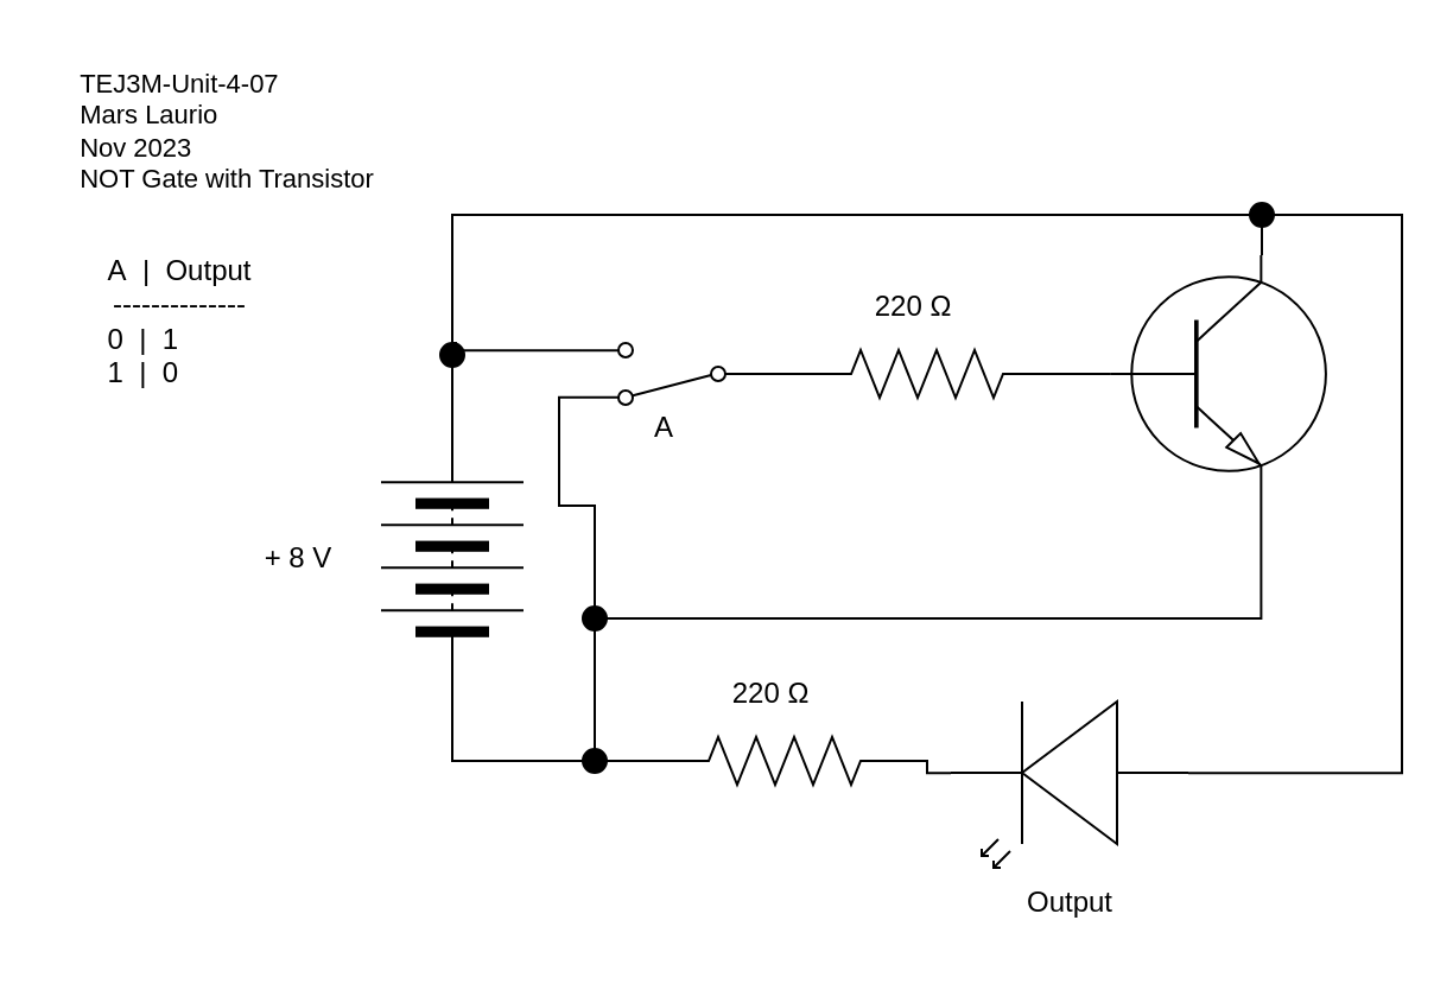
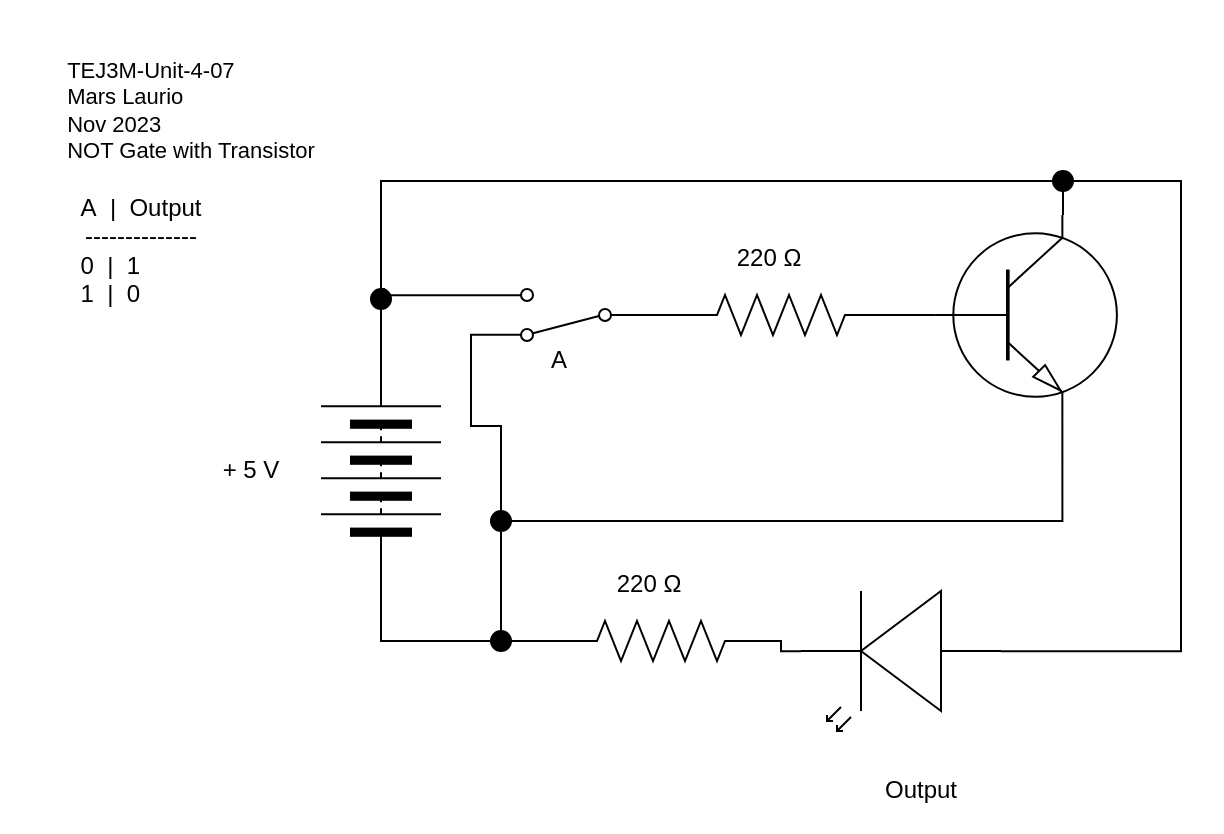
- <mxCell id="5" value="A&amp;nbsp; |&amp;nbsp; Output&lt;br&gt;--------------&lt;br&gt;&lt;div style=&quot;text-align: left;&quot;&gt;&lt;span style=&quot;background-color: initial;&quot;&gt;0&amp;nbsp; |&amp;nbsp; 1&lt;/span&gt;&lt;/div&gt;&lt;div style=&quot;text-align: left;&quot;&gt;&lt;span style=&quot;background-color: initial;&quot;&gt;1&amp;nbsp; |&amp;nbsp; 0&lt;/span&gt;&lt;/div&gt;" style="text;html=1;align=center;verticalAlign=middle;resizable=0;points=[];autosize=1;strokeColor=none;fillColor=none;" parent="1" vertex="1"><mxGeometry x="35" y="100" width="80" height="70" as="geometry" /></mxCell>
+ <mxCell id="5" value="A&amp;nbsp; |&amp;nbsp; Output&lt;br&gt;--------------&lt;br&gt;&lt;div style=&quot;text-align: left;&quot;&gt;&lt;span style=&quot;background-color: initial;&quot;&gt;0&amp;nbsp; |&amp;nbsp; 1&lt;/span&gt;&lt;/div&gt;&lt;div style=&quot;text-align: left;&quot;&gt;&lt;span style=&quot;background-color: initial;&quot;&gt;1&amp;nbsp; |&amp;nbsp; 0&lt;/span&gt;&lt;/div&gt;" style="text;html=1;align=center;verticalAlign=middle;resizable=0;points=[];autosize=1;strokeColor=none;fillColor=none;" parent="1" vertex="1"><mxGeometry x="30" y="90" width="80" height="70" as="geometry" /></mxCell>
- <mxCell id="2" value="+ 8 V" style="text;html=1;align=center;verticalAlign=middle;resizable=0;points=[];autosize=1;strokeColor=none;fillColor=none;" parent="1" vertex="1"><mxGeometry x="100" y="220" width="50" height="30" as="geometry" /></mxCell>
+ <mxCell id="2" value="+ 5 V" style="text;html=1;align=center;verticalAlign=middle;resizable=0;points=[];autosize=1;strokeColor=none;fillColor=none;" parent="1" vertex="1"><mxGeometry x="100" y="220" width="50" height="30" as="geometry" /></mxCell>
- <mxCell id="31" value="Output" style="text;html=1;align=center;verticalAlign=middle;resizable=0;points=[];autosize=1;strokeColor=none;fillColor=none;" vertex="1" parent="1"><mxGeometry x="420" y="365" width="60" height="30" as="geometry" /></mxCell>
+ <mxCell id="31" value="Output" style="text;html=1;align=center;verticalAlign=middle;resizable=0;points=[];autosize=1;strokeColor=none;fillColor=none;" vertex="1" parent="1"><mxGeometry x="430" y="380" width="60" height="30" as="geometry" /></mxCell>
